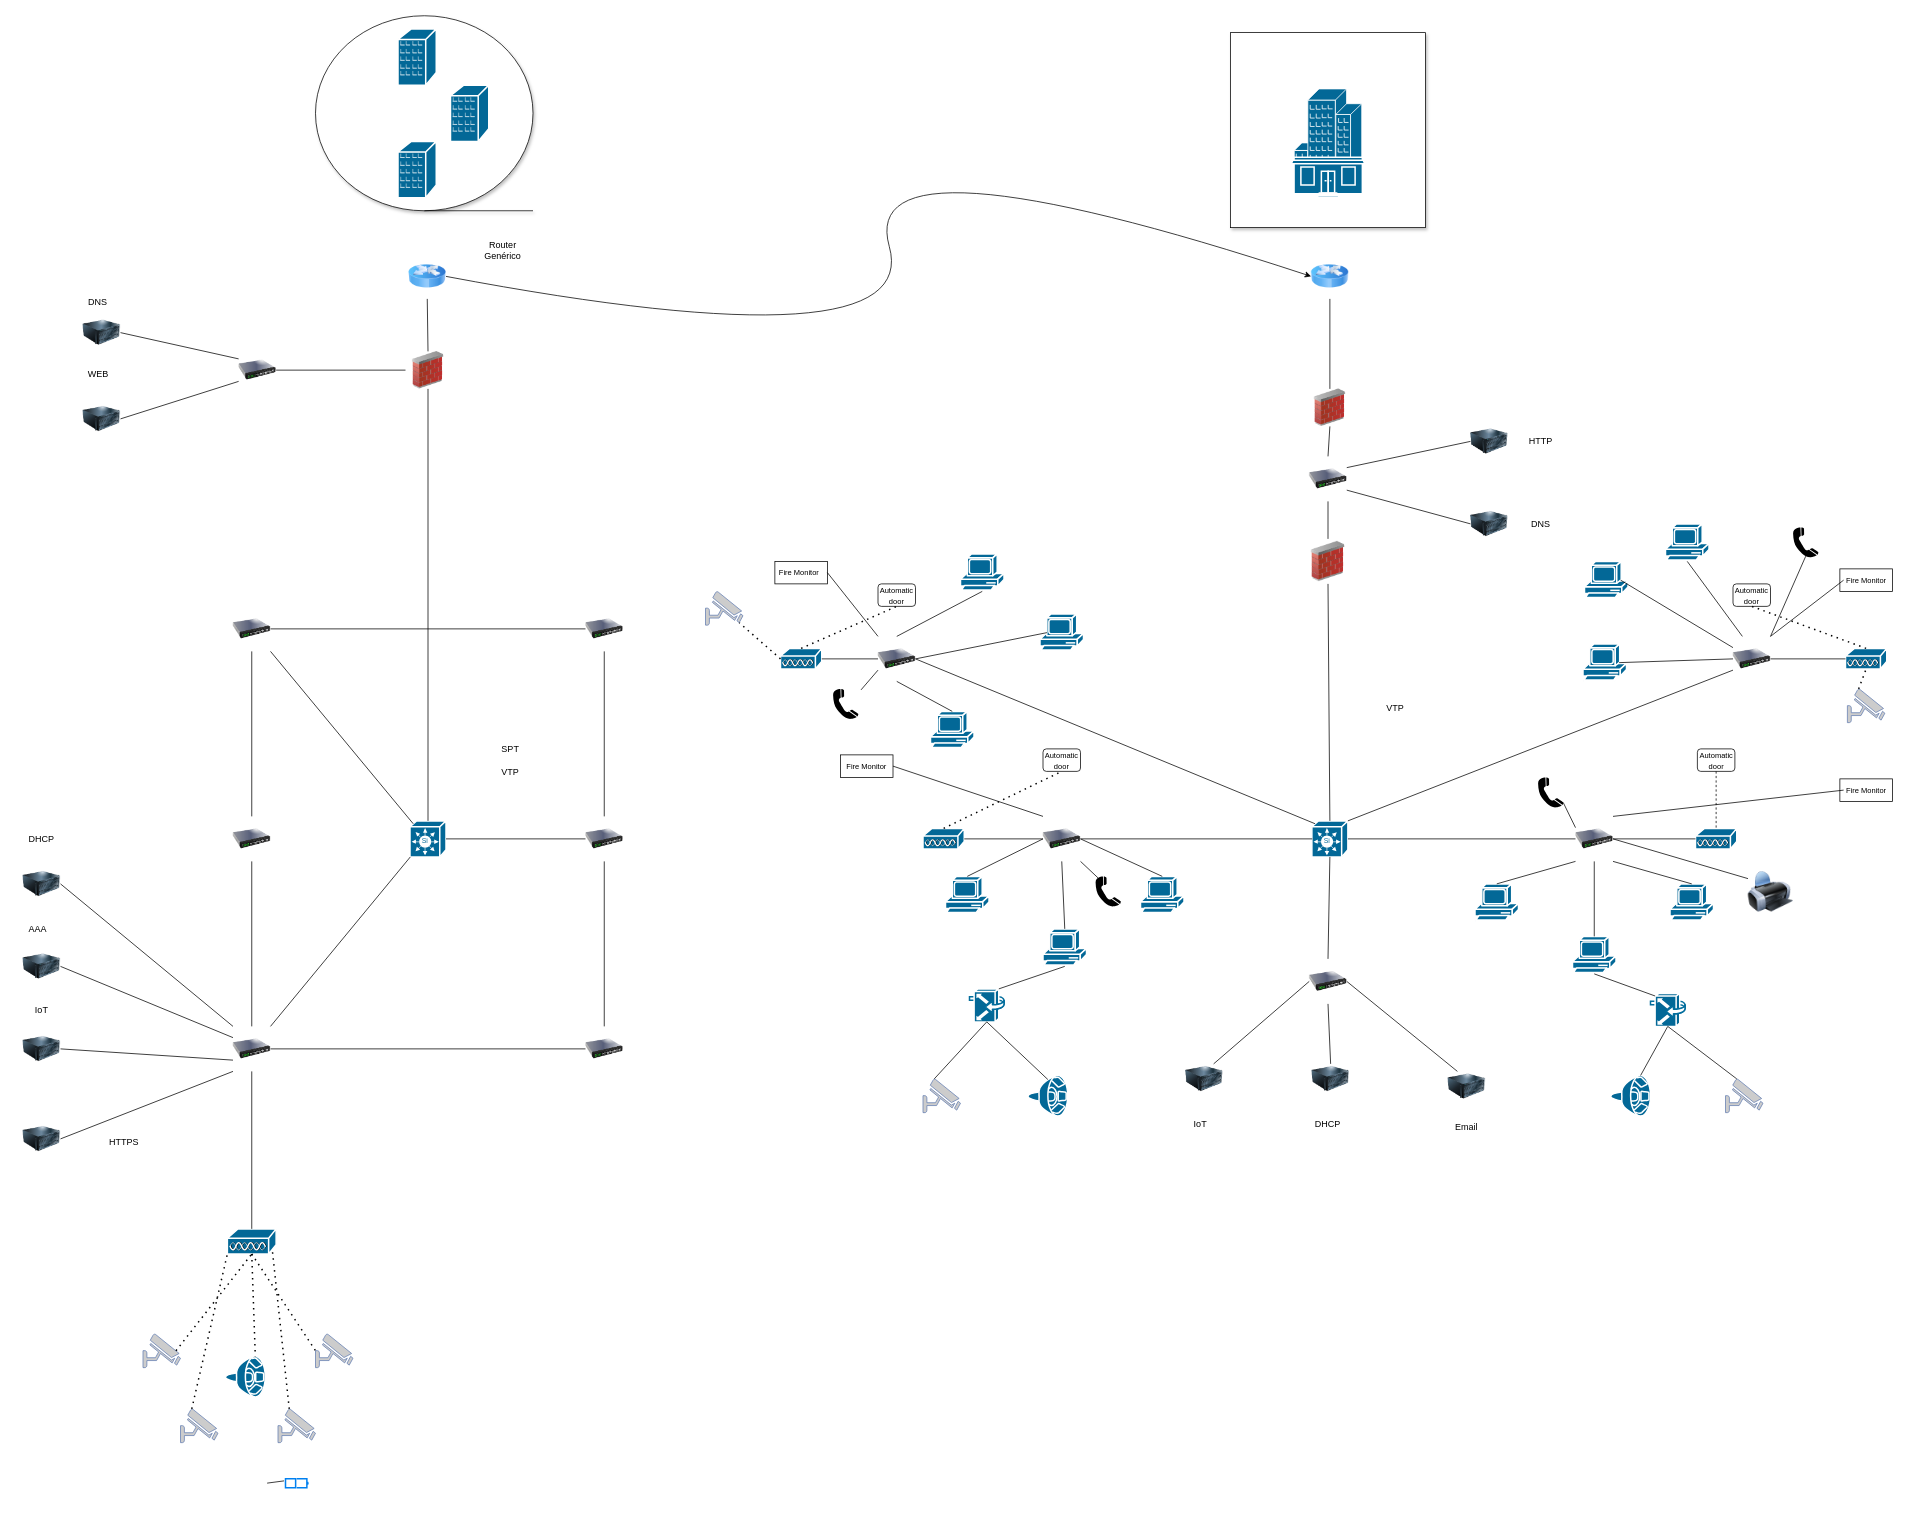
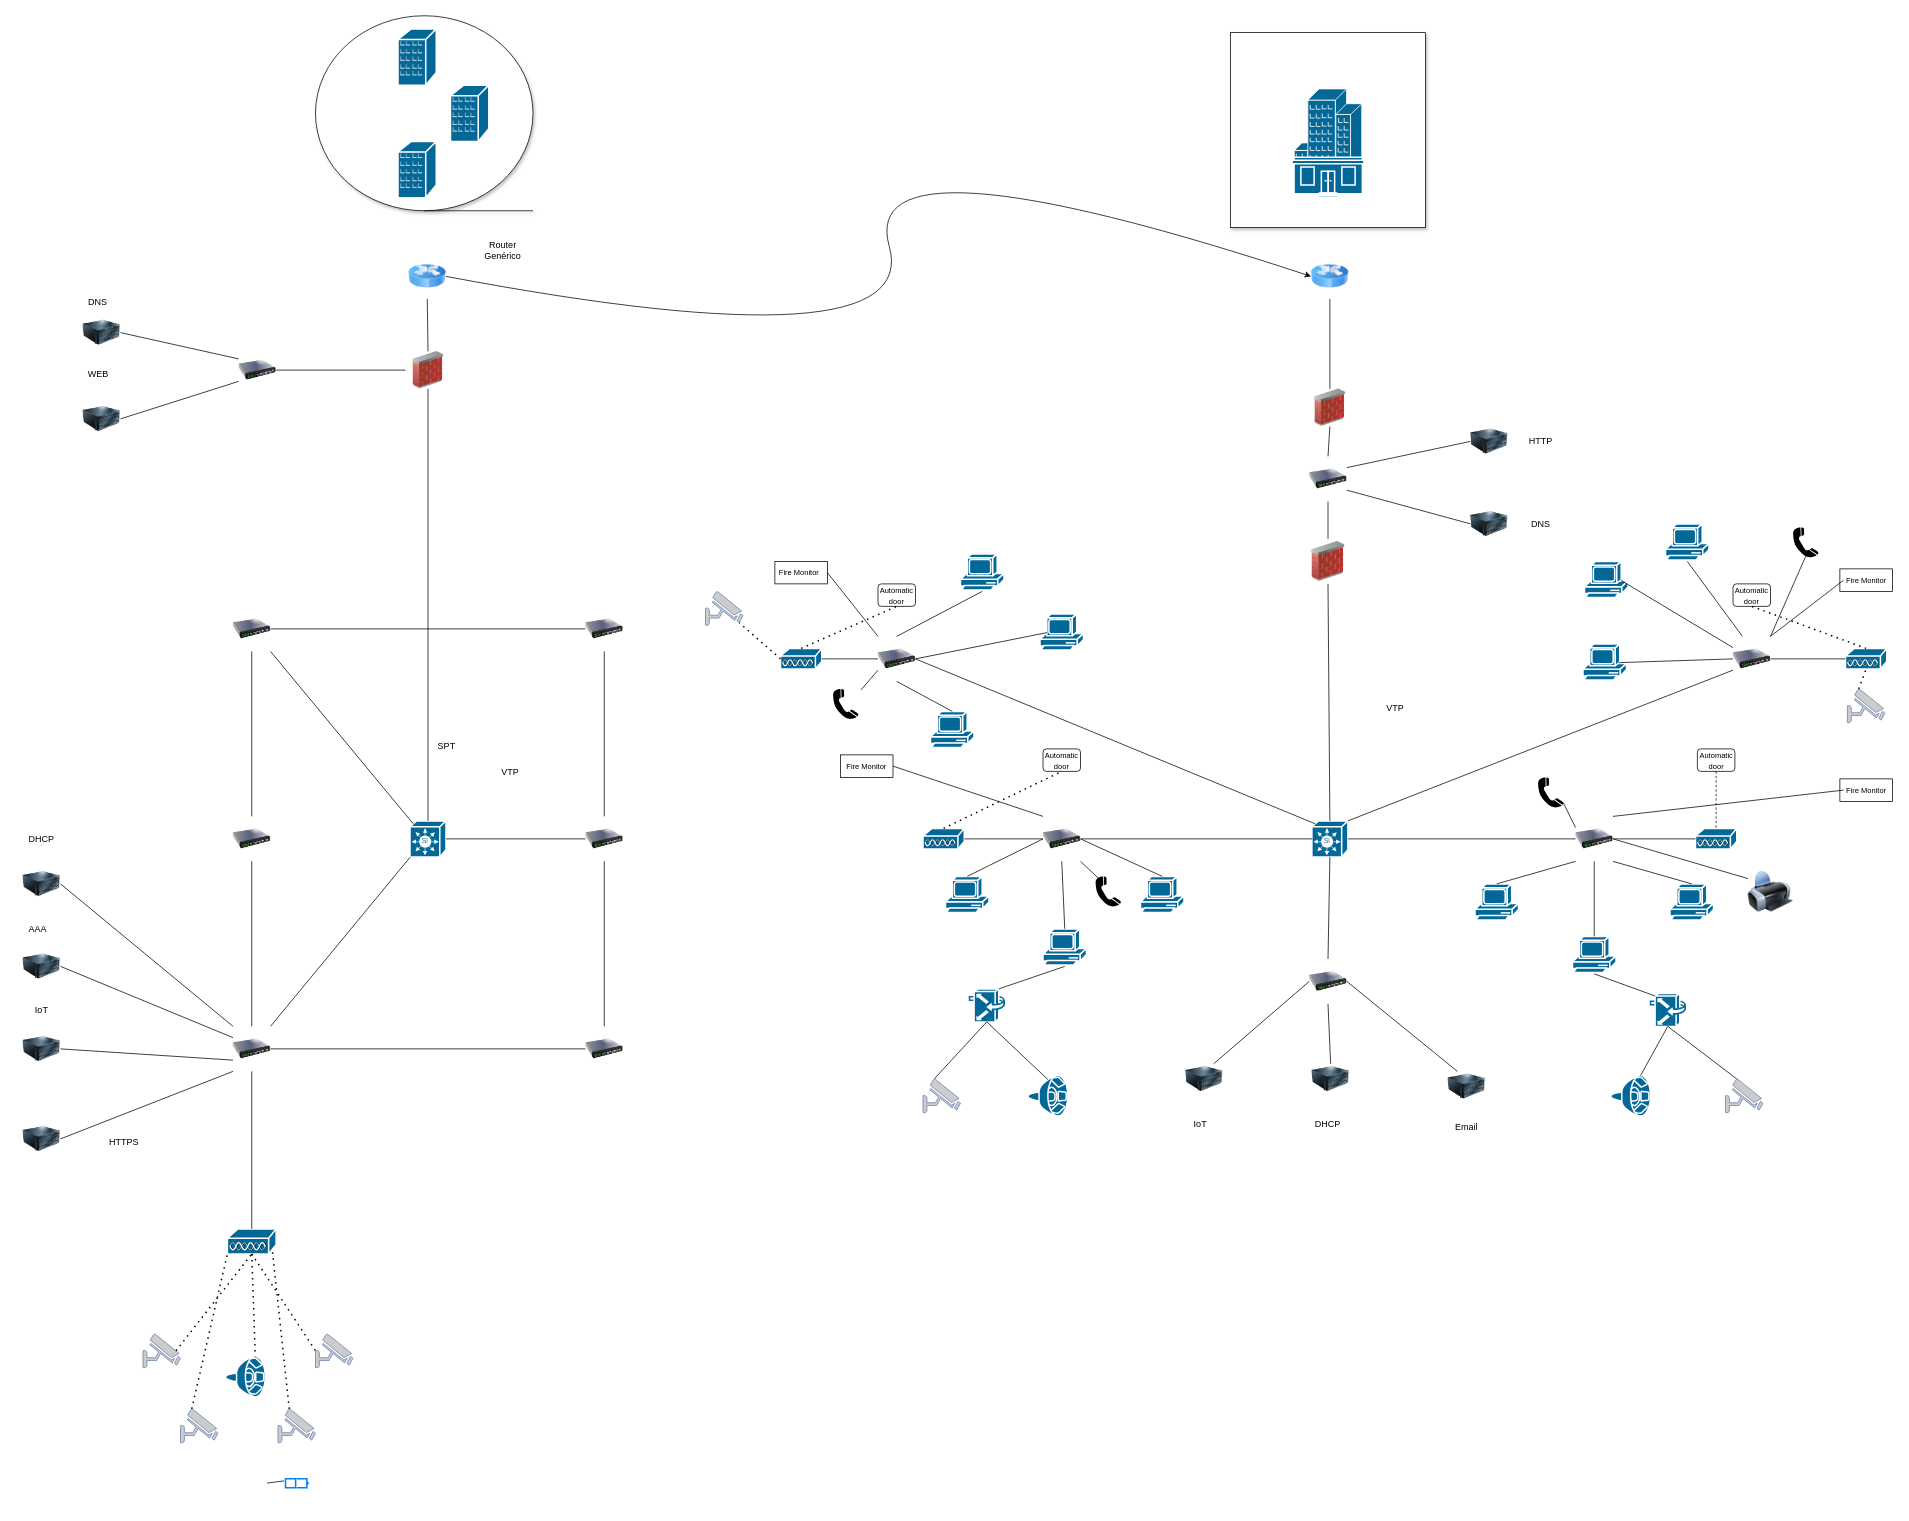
- <mxCell id="164" value="SPT" style="text;html=1;align=center;verticalAlign=middle;whiteSpace=wrap;rounded=0;" vertex="1" parent="1"><mxGeometry x="650" y="984" width="60" height="30" as="geometry" /></mxCell>
+ <mxCell id="164" value="SPT" style="text;html=1;align=center;verticalAlign=middle;whiteSpace=wrap;rounded=0;" vertex="1" parent="1"><mxGeometry x="565" y="979" width="60" height="30" as="geometry" /></mxCell>
